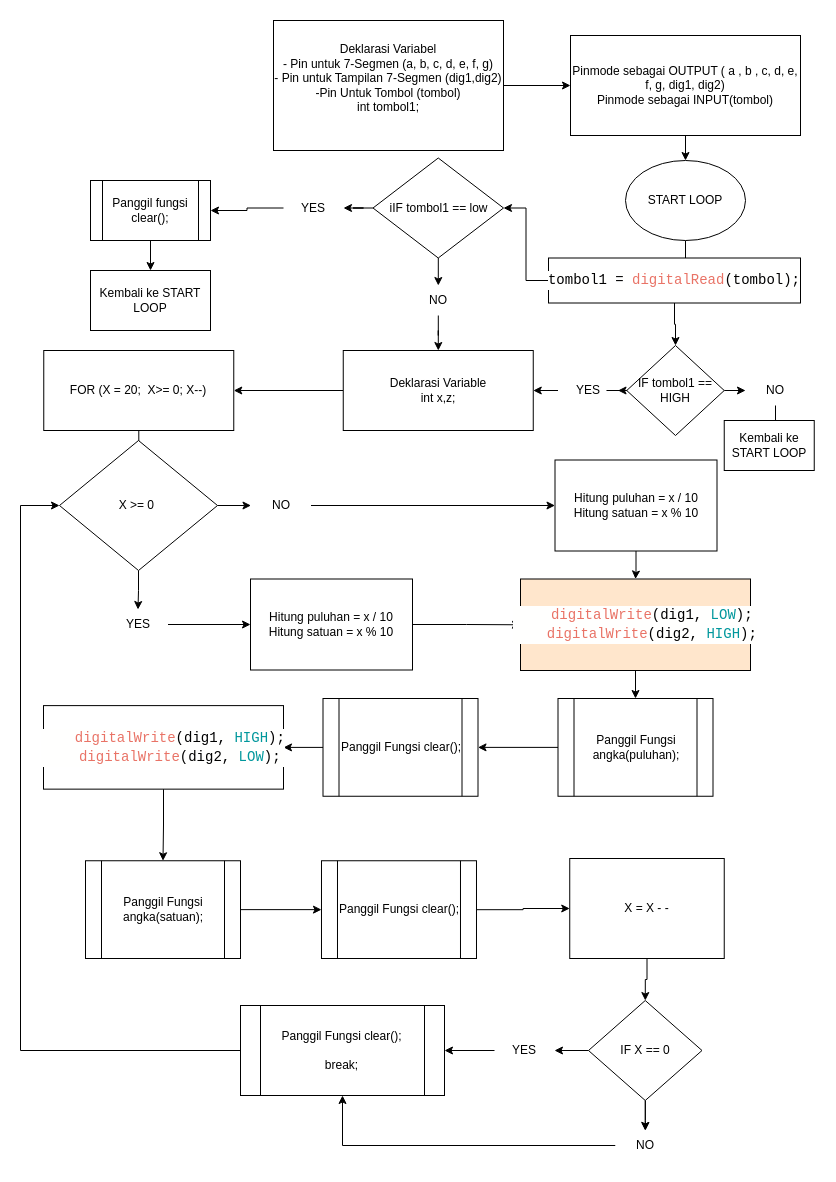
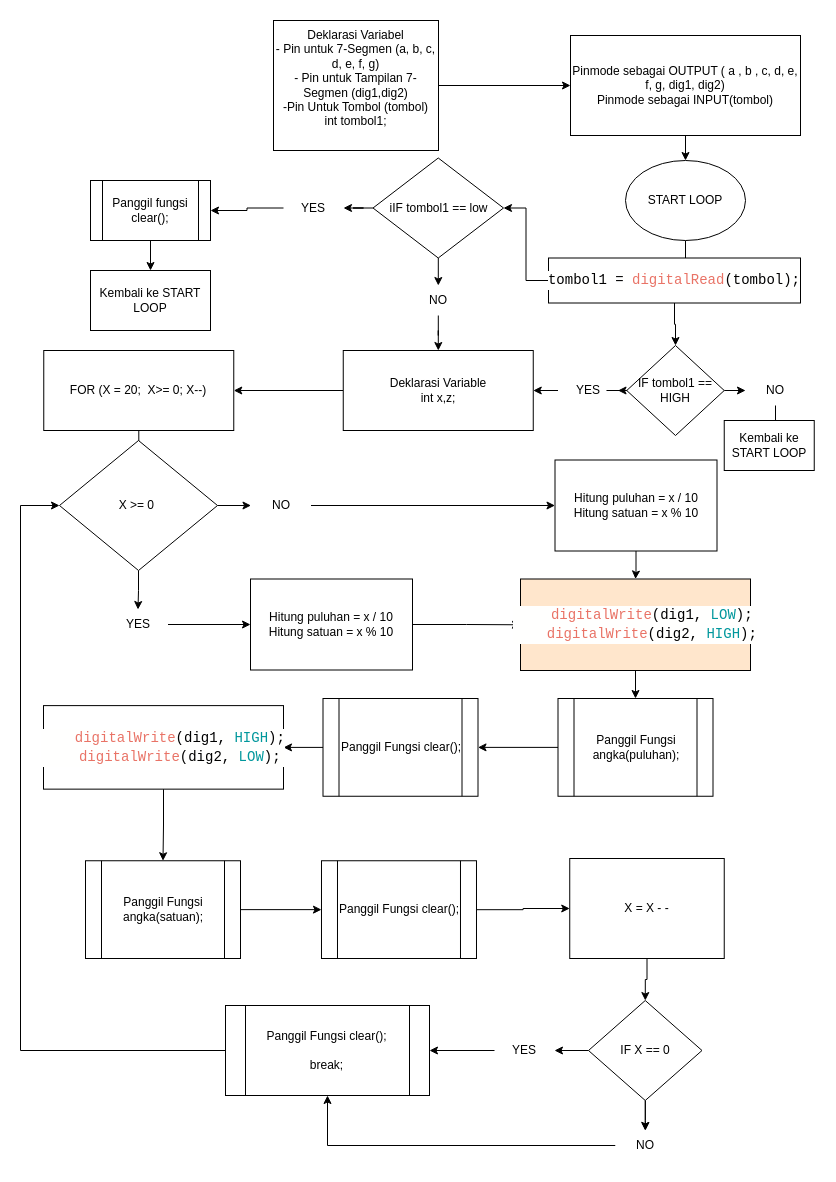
- <mxCell id="3" value="&lt;font style=&quot;vertical-align: inherit;&quot;&gt;&lt;font style=&quot;vertical-align: inherit;&quot;&gt;Deklarasi Variabel&lt;/font&gt;&lt;/font&gt;&lt;div&gt;&lt;span style=&quot;background-color: initial;&quot; class=&quot;hljs-bullet&quot;&gt;&lt;font style=&quot;vertical-align: inherit;&quot;&gt;&lt;font style=&quot;vertical-align: inherit;&quot;&gt;- &lt;/font&gt;&lt;/font&gt;&lt;/span&gt;&lt;span style=&quot;background-color: initial;&quot;&gt;&lt;font style=&quot;vertical-align: inherit;&quot;&gt;&lt;font style=&quot;vertical-align: inherit;&quot;&gt;Pin untuk 7-Segmen (a, b, c, d, e, f, g)&lt;/font&gt;&lt;/font&gt;&lt;/span&gt;&lt;/div&gt;&lt;div&gt;&lt;span style=&quot;background-color: initial;&quot; class=&quot;hljs-bullet&quot;&gt;&lt;font style=&quot;vertical-align: inherit;&quot;&gt;&lt;font style=&quot;vertical-align: inherit;&quot;&gt;- &lt;/font&gt;&lt;/font&gt;&lt;/span&gt;&lt;span style=&quot;background-color: initial;&quot;&gt;&lt;font style=&quot;vertical-align: inherit;&quot;&gt;&lt;font style=&quot;vertical-align: inherit;&quot;&gt;Pin untuk Tampilan 7-Segmen (dig1,dig2)&lt;/font&gt;&lt;/font&gt;&lt;/span&gt;&lt;/div&gt;&lt;div&gt;&lt;span style=&quot;background-color: initial;&quot;&gt;&lt;font style=&quot;vertical-align: inherit;&quot;&gt;&lt;font style=&quot;vertical-align: inherit;&quot;&gt;-Pin Untuk Tombol (tombol)&lt;/font&gt;&lt;/font&gt;&lt;/span&gt;&lt;/div&gt;&lt;div&gt;&lt;span style=&quot;background-color: initial;&quot;&gt;&lt;font style=&quot;vertical-align: inherit;&quot;&gt;&lt;font style=&quot;vertical-align: inherit;&quot;&gt;int tombol1;&lt;/font&gt;&lt;/font&gt;&lt;/span&gt;&lt;/div&gt;&lt;div&gt;&lt;span style=&quot;background-color: initial;&quot;&gt;&lt;font style=&quot;vertical-align: inherit;&quot;&gt;&lt;font style=&quot;vertical-align: inherit;&quot;&gt;&lt;br&gt;&lt;/font&gt;&lt;/font&gt;&lt;/span&gt;&lt;/div&gt;" style="whiteSpace=wrap;html=1;align=center;" vertex="1" parent="1"><mxGeometry x="273" y="20" width="230" height="130" as="geometry" /></mxCell>
+ <mxCell id="3" value="&lt;font style=&quot;vertical-align: inherit;&quot;&gt;&lt;font style=&quot;vertical-align: inherit;&quot;&gt;Deklarasi Variabel&lt;/font&gt;&lt;/font&gt;&lt;div&gt;&lt;span style=&quot;background-color: initial;&quot; class=&quot;hljs-bullet&quot;&gt;&lt;font style=&quot;vertical-align: inherit;&quot;&gt;&lt;font style=&quot;vertical-align: inherit;&quot;&gt;- &lt;/font&gt;&lt;/font&gt;&lt;/span&gt;&lt;span style=&quot;background-color: initial;&quot;&gt;&lt;font style=&quot;vertical-align: inherit;&quot;&gt;&lt;font style=&quot;vertical-align: inherit;&quot;&gt;Pin untuk 7-Segmen (a, b, c, d, e, f, g)&lt;/font&gt;&lt;/font&gt;&lt;/span&gt;&lt;/div&gt;&lt;div&gt;&lt;span style=&quot;background-color: initial;&quot; class=&quot;hljs-bullet&quot;&gt;&lt;font style=&quot;vertical-align: inherit;&quot;&gt;&lt;font style=&quot;vertical-align: inherit;&quot;&gt;- &lt;/font&gt;&lt;/font&gt;&lt;/span&gt;&lt;span style=&quot;background-color: initial;&quot;&gt;&lt;font style=&quot;vertical-align: inherit;&quot;&gt;&lt;font style=&quot;vertical-align: inherit;&quot;&gt;Pin untuk Tampilan 7-Segmen (dig1,dig2)&lt;/font&gt;&lt;/font&gt;&lt;/span&gt;&lt;/div&gt;&lt;div&gt;&lt;span style=&quot;background-color: initial;&quot;&gt;&lt;font style=&quot;vertical-align: inherit;&quot;&gt;&lt;font style=&quot;vertical-align: inherit;&quot;&gt;-Pin Untuk Tombol (tombol)&lt;/font&gt;&lt;/font&gt;&lt;/span&gt;&lt;/div&gt;&lt;div&gt;&lt;span style=&quot;background-color: initial;&quot;&gt;&lt;font style=&quot;vertical-align: inherit;&quot;&gt;&lt;font style=&quot;vertical-align: inherit;&quot;&gt;int tombol1;&lt;/font&gt;&lt;/font&gt;&lt;/span&gt;&lt;/div&gt;&lt;div&gt;&lt;span style=&quot;background-color: initial;&quot;&gt;&lt;font style=&quot;vertical-align: inherit;&quot;&gt;&lt;font style=&quot;vertical-align: inherit;&quot;&gt;&lt;br&gt;&lt;/font&gt;&lt;/font&gt;&lt;/span&gt;&lt;/div&gt;" style="whiteSpace=wrap;html=1;align=center;" vertex="1" parent="1"><mxGeometry x="273" y="20" width="165" height="130" as="geometry" /></mxCell>
- <mxCell id="46" value="Panggil Fungsi clear();&lt;br&gt;&lt;br&gt;break;" style="shape=process;whiteSpace=wrap;html=1;backgroundOutline=1;" vertex="1" parent="1"><mxGeometry x="240" y="1005" width="204" height="90" as="geometry" /></mxCell>
+ <mxCell id="46" value="Panggil Fungsi clear();&lt;br&gt;&lt;br&gt;break;" style="shape=process;whiteSpace=wrap;html=1;backgroundOutline=1;" vertex="1" parent="1"><mxGeometry x="225" y="1005" width="204" height="90" as="geometry" /></mxCell>
